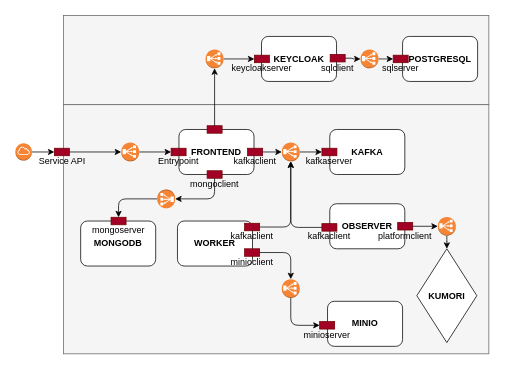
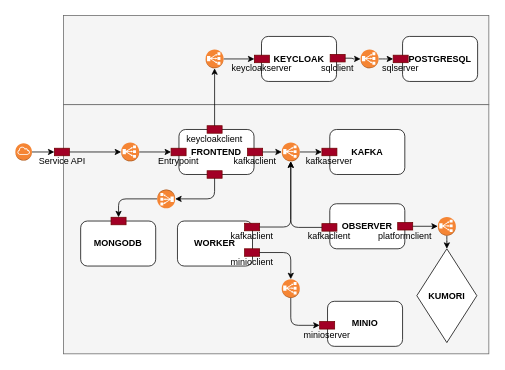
+ <mxCell id="51" value="keycloakclient" style="text;html=1;strokeColor=none;fillColor=none;align=center;verticalAlign=middle;whiteSpace=wrap;rounded=0;spacing=2;" parent="49" vertex="1"><mxGeometry y="10" width="67" height="15" as="geometry" /></mxCell>
- <mxCell id="75" value="mongoclient" style="text;html=1;strokeColor=none;fillColor=none;align=center;verticalAlign=middle;whiteSpace=wrap;rounded=0;spacing=2;" vertex="1" parent="73"><mxGeometry y="10" width="67" height="15" as="geometry" /></mxCell>
- <mxCell id="80" value="mongoserver" style="text;html=1;strokeColor=none;fillColor=none;align=center;verticalAlign=middle;whiteSpace=wrap;rounded=0;spacing=2;" vertex="1" parent="78"><mxGeometry y="10" width="67" height="15" as="geometry" /></mxCell>
